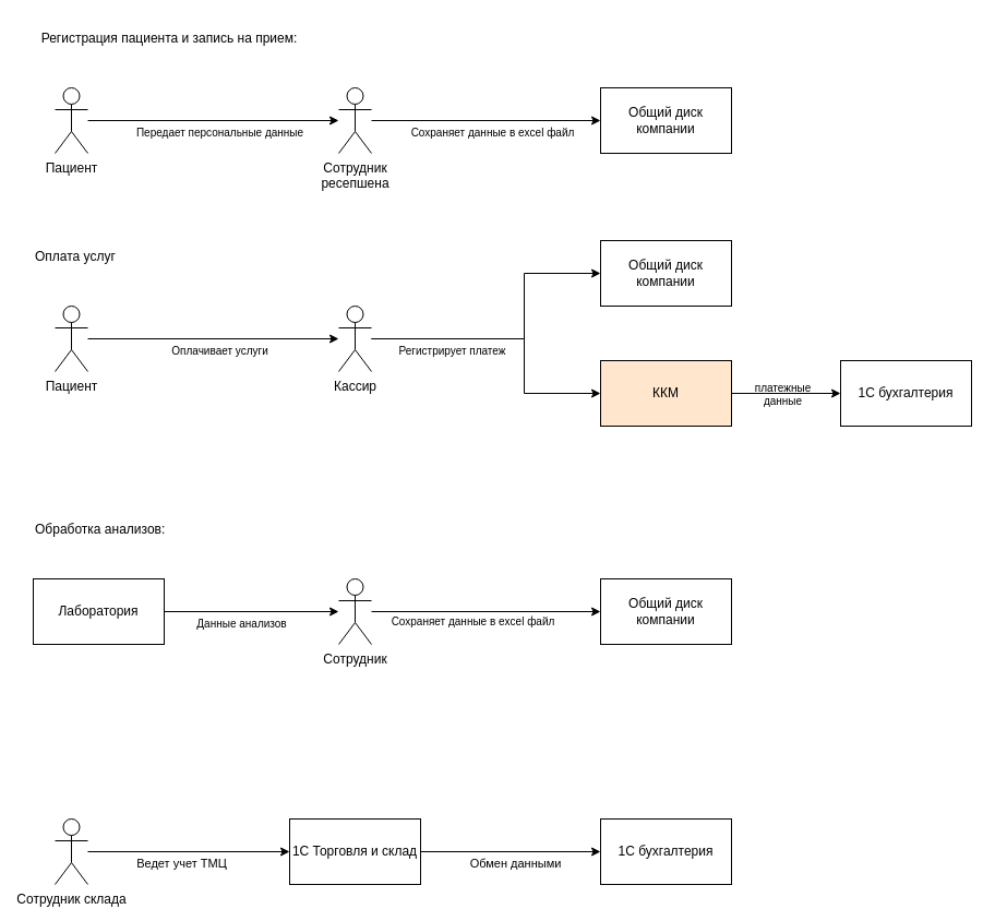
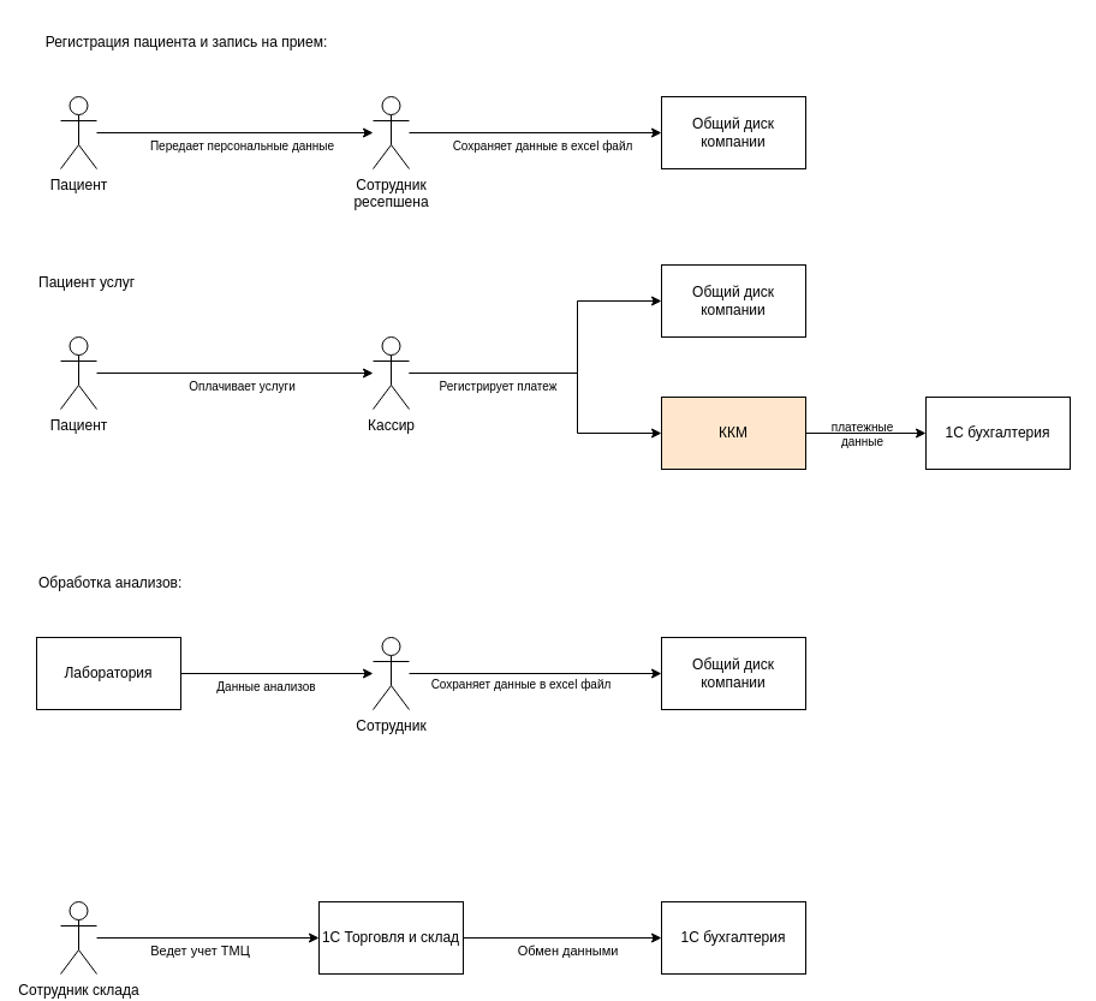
- <mxCell id="18" value="Оплата услуг" style="text;html=1;align=left;verticalAlign=middle;whiteSpace=wrap;rounded=0;" vertex="1" parent="1"><mxGeometry x="30" y="220" width="270" height="30" as="geometry" /></mxCell>
+ <mxCell id="18" value="Пациент услуг" style="text;html=1;align=left;verticalAlign=middle;whiteSpace=wrap;rounded=0;" vertex="1" parent="1"><mxGeometry x="30" y="220" width="270" height="30" as="geometry" /></mxCell>
